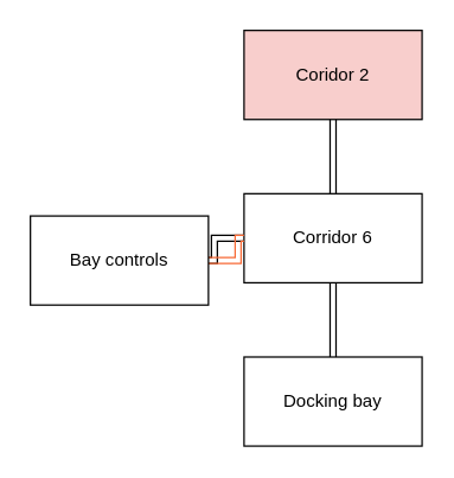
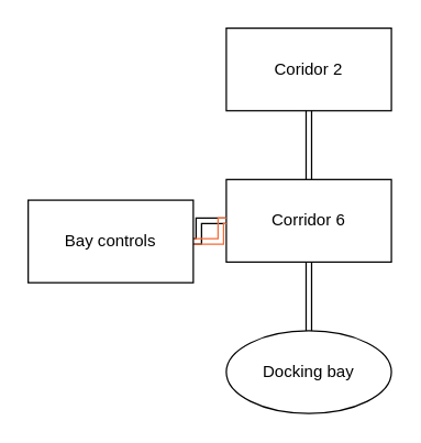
- <mxCell id="9" value="Coridor 2" style="rounded=0;whiteSpace=wrap;html=1;fillColor=#f8cecc;" parent="1" vertex="1"><mxGeometry x="164" y="20" width="120" height="60" as="geometry" /></mxCell>
+ <mxCell id="9" value="Coridor 2" style="rounded=0;whiteSpace=wrap;html=1;" parent="1" vertex="1"><mxGeometry x="164" y="20" width="120" height="60" as="geometry" /></mxCell>
- <mxCell id="2" value="Docking bay" style="rounded=0;whiteSpace=wrap;html=1;" parent="1" vertex="1"><mxGeometry x="164" y="240" width="120" height="60" as="geometry" /></mxCell>
+ <mxCell id="2" value="Docking bay" style="ellipse;whiteSpace=wrap;html=1;" parent="1" vertex="1"><mxGeometry x="164" y="240" width="120" height="60" as="geometry" /></mxCell>
